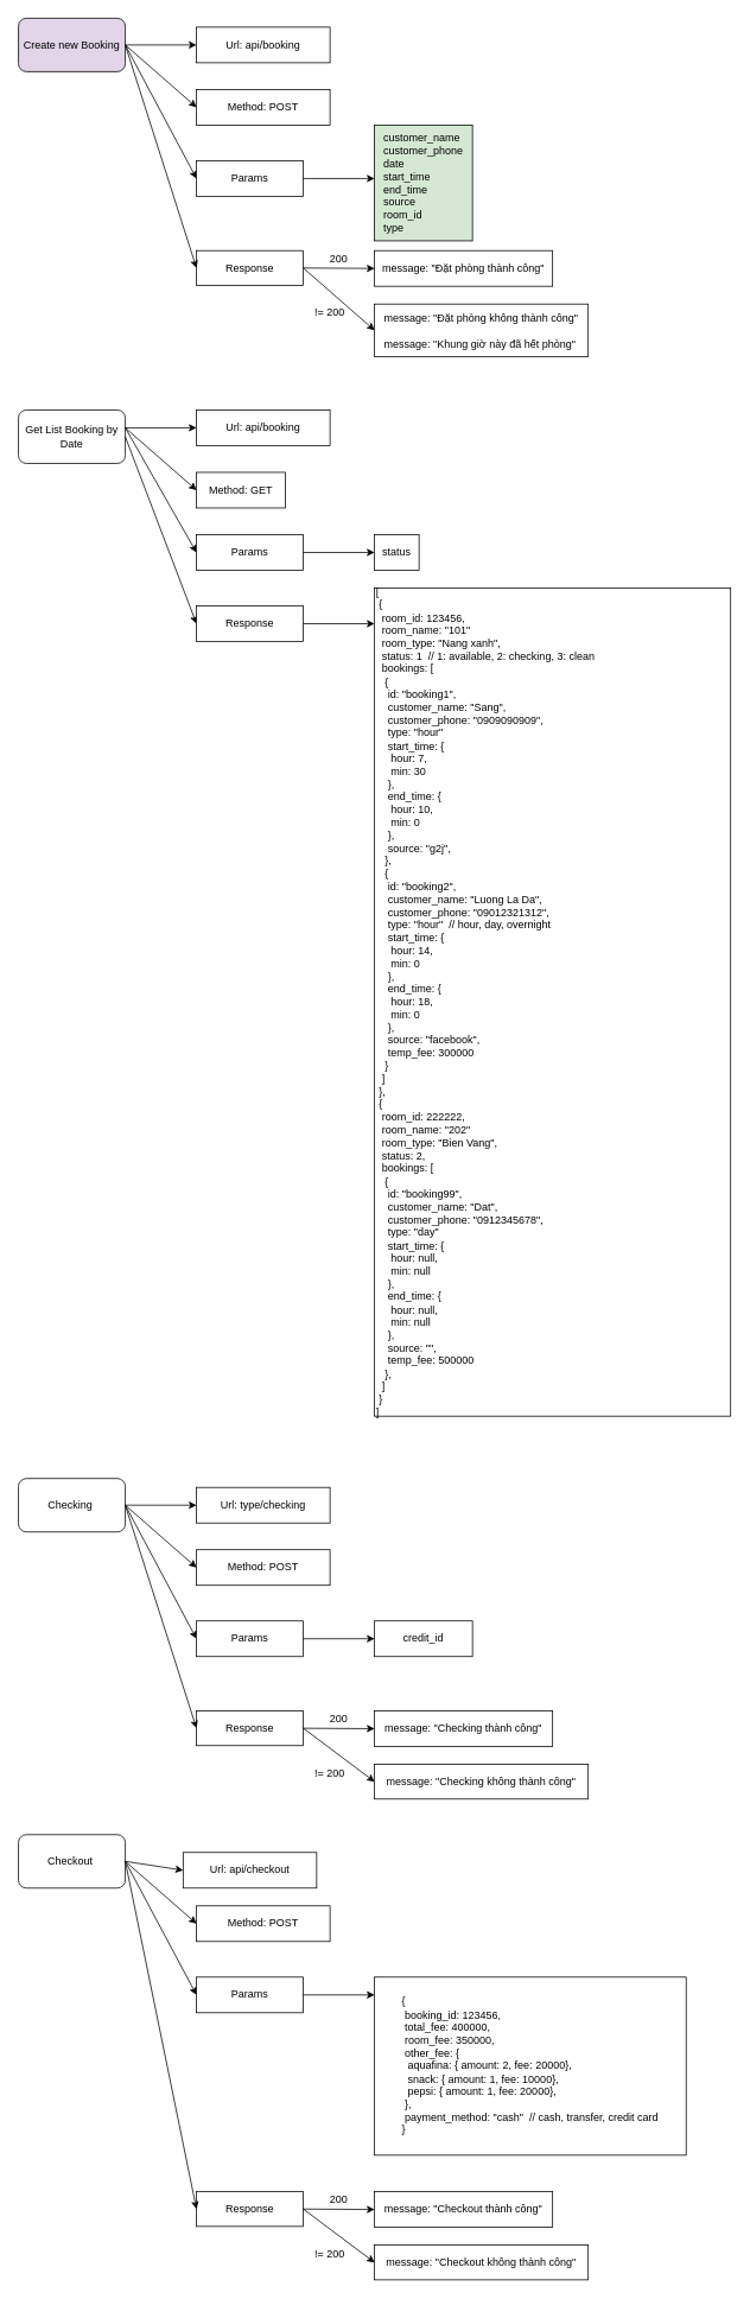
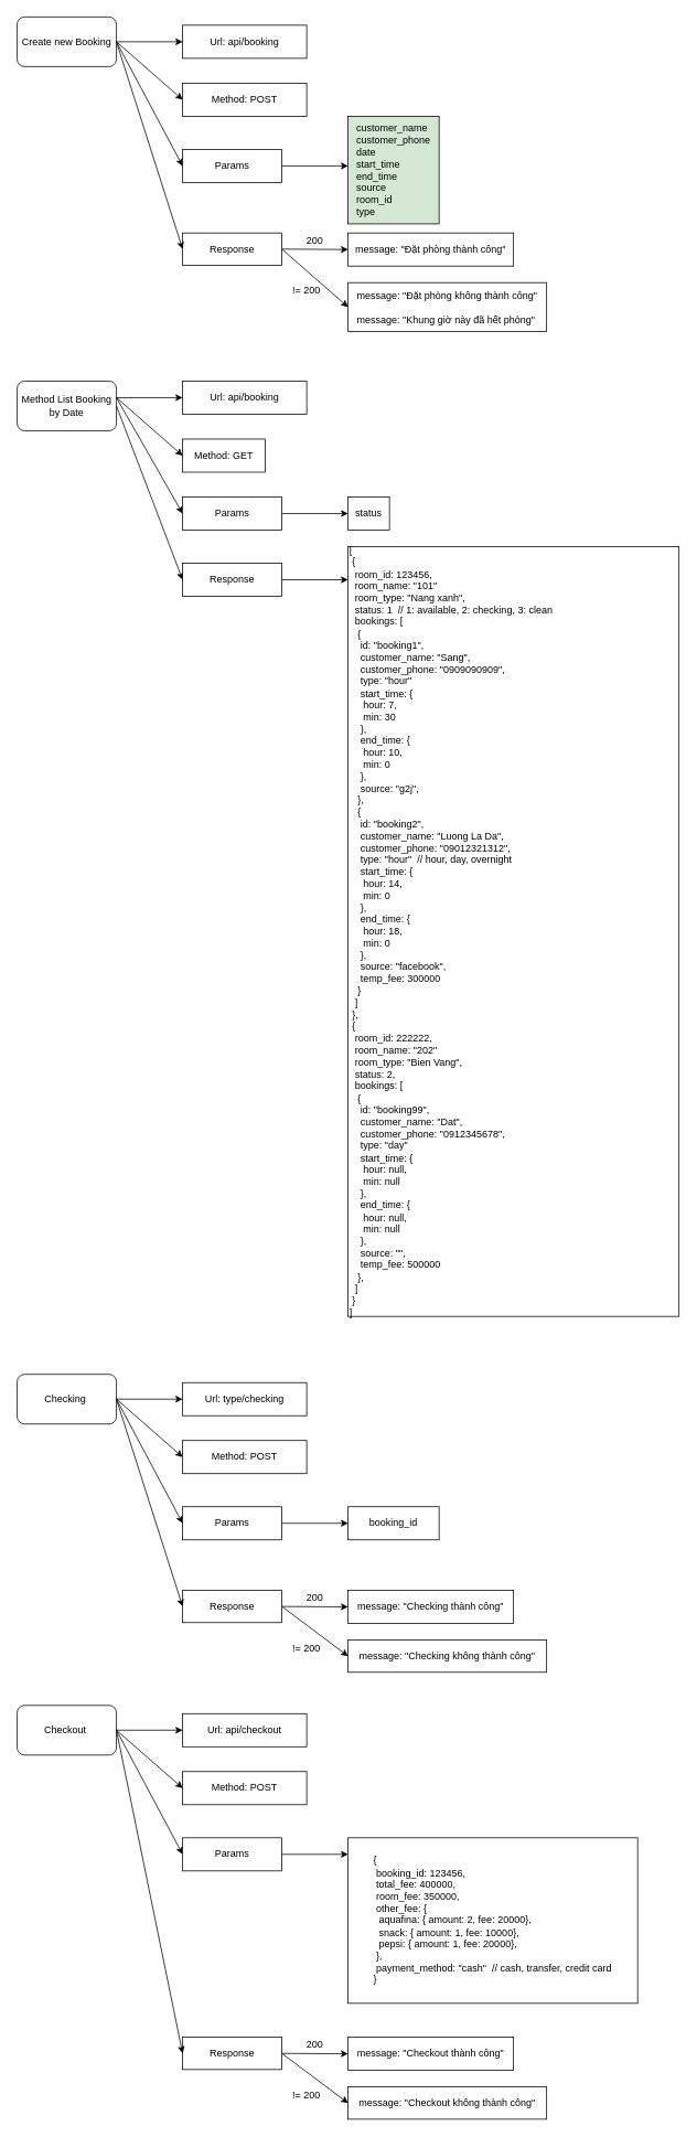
- <mxCell id="2" value="Create new Booking" style="rounded=1;whiteSpace=wrap;html=1;fillColor=#e1d5e7;" vertex="1" parent="1"><mxGeometry x="20" y="20" width="120" height="60" as="geometry" /></mxCell>
+ <mxCell id="2" value="Create new Booking" style="rounded=1;whiteSpace=wrap;html=1;" vertex="1" parent="1"><mxGeometry x="20" y="20" width="120" height="60" as="geometry" /></mxCell>
- <mxCell id="17" value="Get List Booking by Date" style="rounded=1;whiteSpace=wrap;html=1;" vertex="1" parent="1"><mxGeometry x="20" y="460" width="120" height="60" as="geometry" /></mxCell>
+ <mxCell id="17" value="Method List Booking by Date" style="rounded=1;whiteSpace=wrap;html=1;" vertex="1" parent="1"><mxGeometry x="20" y="460" width="120" height="60" as="geometry" /></mxCell>
- <mxCell id="34" value="&lt;div style=&quot;text-align: left&quot;&gt;credit_id&lt;/div&gt;" style="rounded=0;whiteSpace=wrap;html=1;align=center;" vertex="1" parent="1"><mxGeometry x="420" y="1820" width="110" height="40" as="geometry" /></mxCell>
+ <mxCell id="34" value="&lt;div style=&quot;text-align: left&quot;&gt;booking_id&lt;/div&gt;" style="rounded=0;whiteSpace=wrap;html=1;align=center;" vertex="1" parent="1"><mxGeometry x="420" y="1820" width="110" height="40" as="geometry" /></mxCell>
- <mxCell id="50" value="&lt;div&gt;&lt;span&gt;Url: api/checkout&lt;/span&gt;&lt;/div&gt;" style="rounded=0;whiteSpace=wrap;html=1;align=center;" vertex="1" parent="1"><mxGeometry x="205" y="2080" width="150" height="40" as="geometry" /></mxCell>
+ <mxCell id="50" value="&lt;div&gt;&lt;span&gt;Url: api/checkout&lt;/span&gt;&lt;/div&gt;" style="rounded=0;whiteSpace=wrap;html=1;align=center;" vertex="1" parent="1"><mxGeometry x="220" y="2070" width="150" height="40" as="geometry" /></mxCell>
